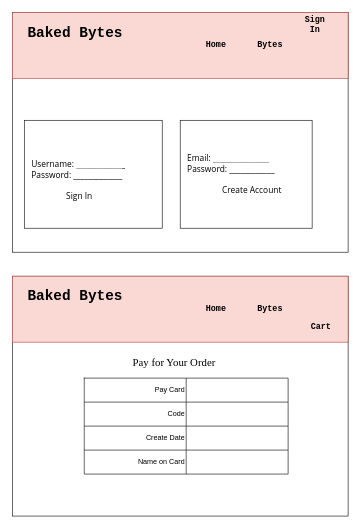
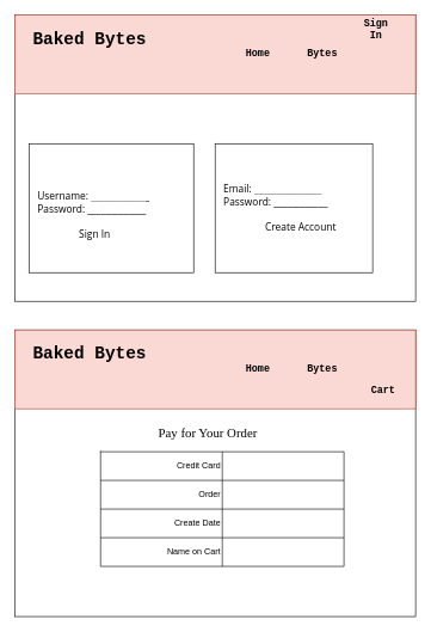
- <mxCell id="21" value="Pay Card" style="shape=partialRectangle;html=1;whiteSpace=wrap;connectable=0;overflow=hidden;fillColor=none;top=0;left=0;bottom=0;right=0;pointerEvents=1;align=right;" vertex="1" parent="20"><mxGeometry width="170" height="40" as="geometry"><mxRectangle width="170" height="40" as="alternateBounds" /></mxGeometry></mxCell>
+ <mxCell id="21" value="Credit Card" style="shape=partialRectangle;html=1;whiteSpace=wrap;connectable=0;overflow=hidden;fillColor=none;top=0;left=0;bottom=0;right=0;pointerEvents=1;align=right;" vertex="1" parent="20"><mxGeometry width="170" height="40" as="geometry"><mxRectangle width="170" height="40" as="alternateBounds" /></mxGeometry></mxCell>
- <mxCell id="24" value="Code" style="shape=partialRectangle;html=1;whiteSpace=wrap;connectable=0;overflow=hidden;fillColor=none;top=0;left=0;bottom=0;right=0;pointerEvents=1;align=right;" vertex="1" parent="23"><mxGeometry width="170" height="40" as="geometry"><mxRectangle width="170" height="40" as="alternateBounds" /></mxGeometry></mxCell>
+ <mxCell id="24" value="Order" style="shape=partialRectangle;html=1;whiteSpace=wrap;connectable=0;overflow=hidden;fillColor=none;top=0;left=0;bottom=0;right=0;pointerEvents=1;align=right;" vertex="1" parent="23"><mxGeometry width="170" height="40" as="geometry"><mxRectangle width="170" height="40" as="alternateBounds" /></mxGeometry></mxCell>
- <mxCell id="30" value="Name on Card" style="shape=partialRectangle;html=1;whiteSpace=wrap;connectable=0;overflow=hidden;fillColor=none;top=0;left=0;bottom=0;right=0;pointerEvents=1;align=right;" vertex="1" parent="29"><mxGeometry width="170" height="40" as="geometry"><mxRectangle width="170" height="40" as="alternateBounds" /></mxGeometry></mxCell>
+ <mxCell id="30" value="Name on Cart" style="shape=partialRectangle;html=1;whiteSpace=wrap;connectable=0;overflow=hidden;fillColor=none;top=0;left=0;bottom=0;right=0;pointerEvents=1;align=right;" vertex="1" parent="29"><mxGeometry width="170" height="40" as="geometry"><mxRectangle width="170" height="40" as="alternateBounds" /></mxGeometry></mxCell>
